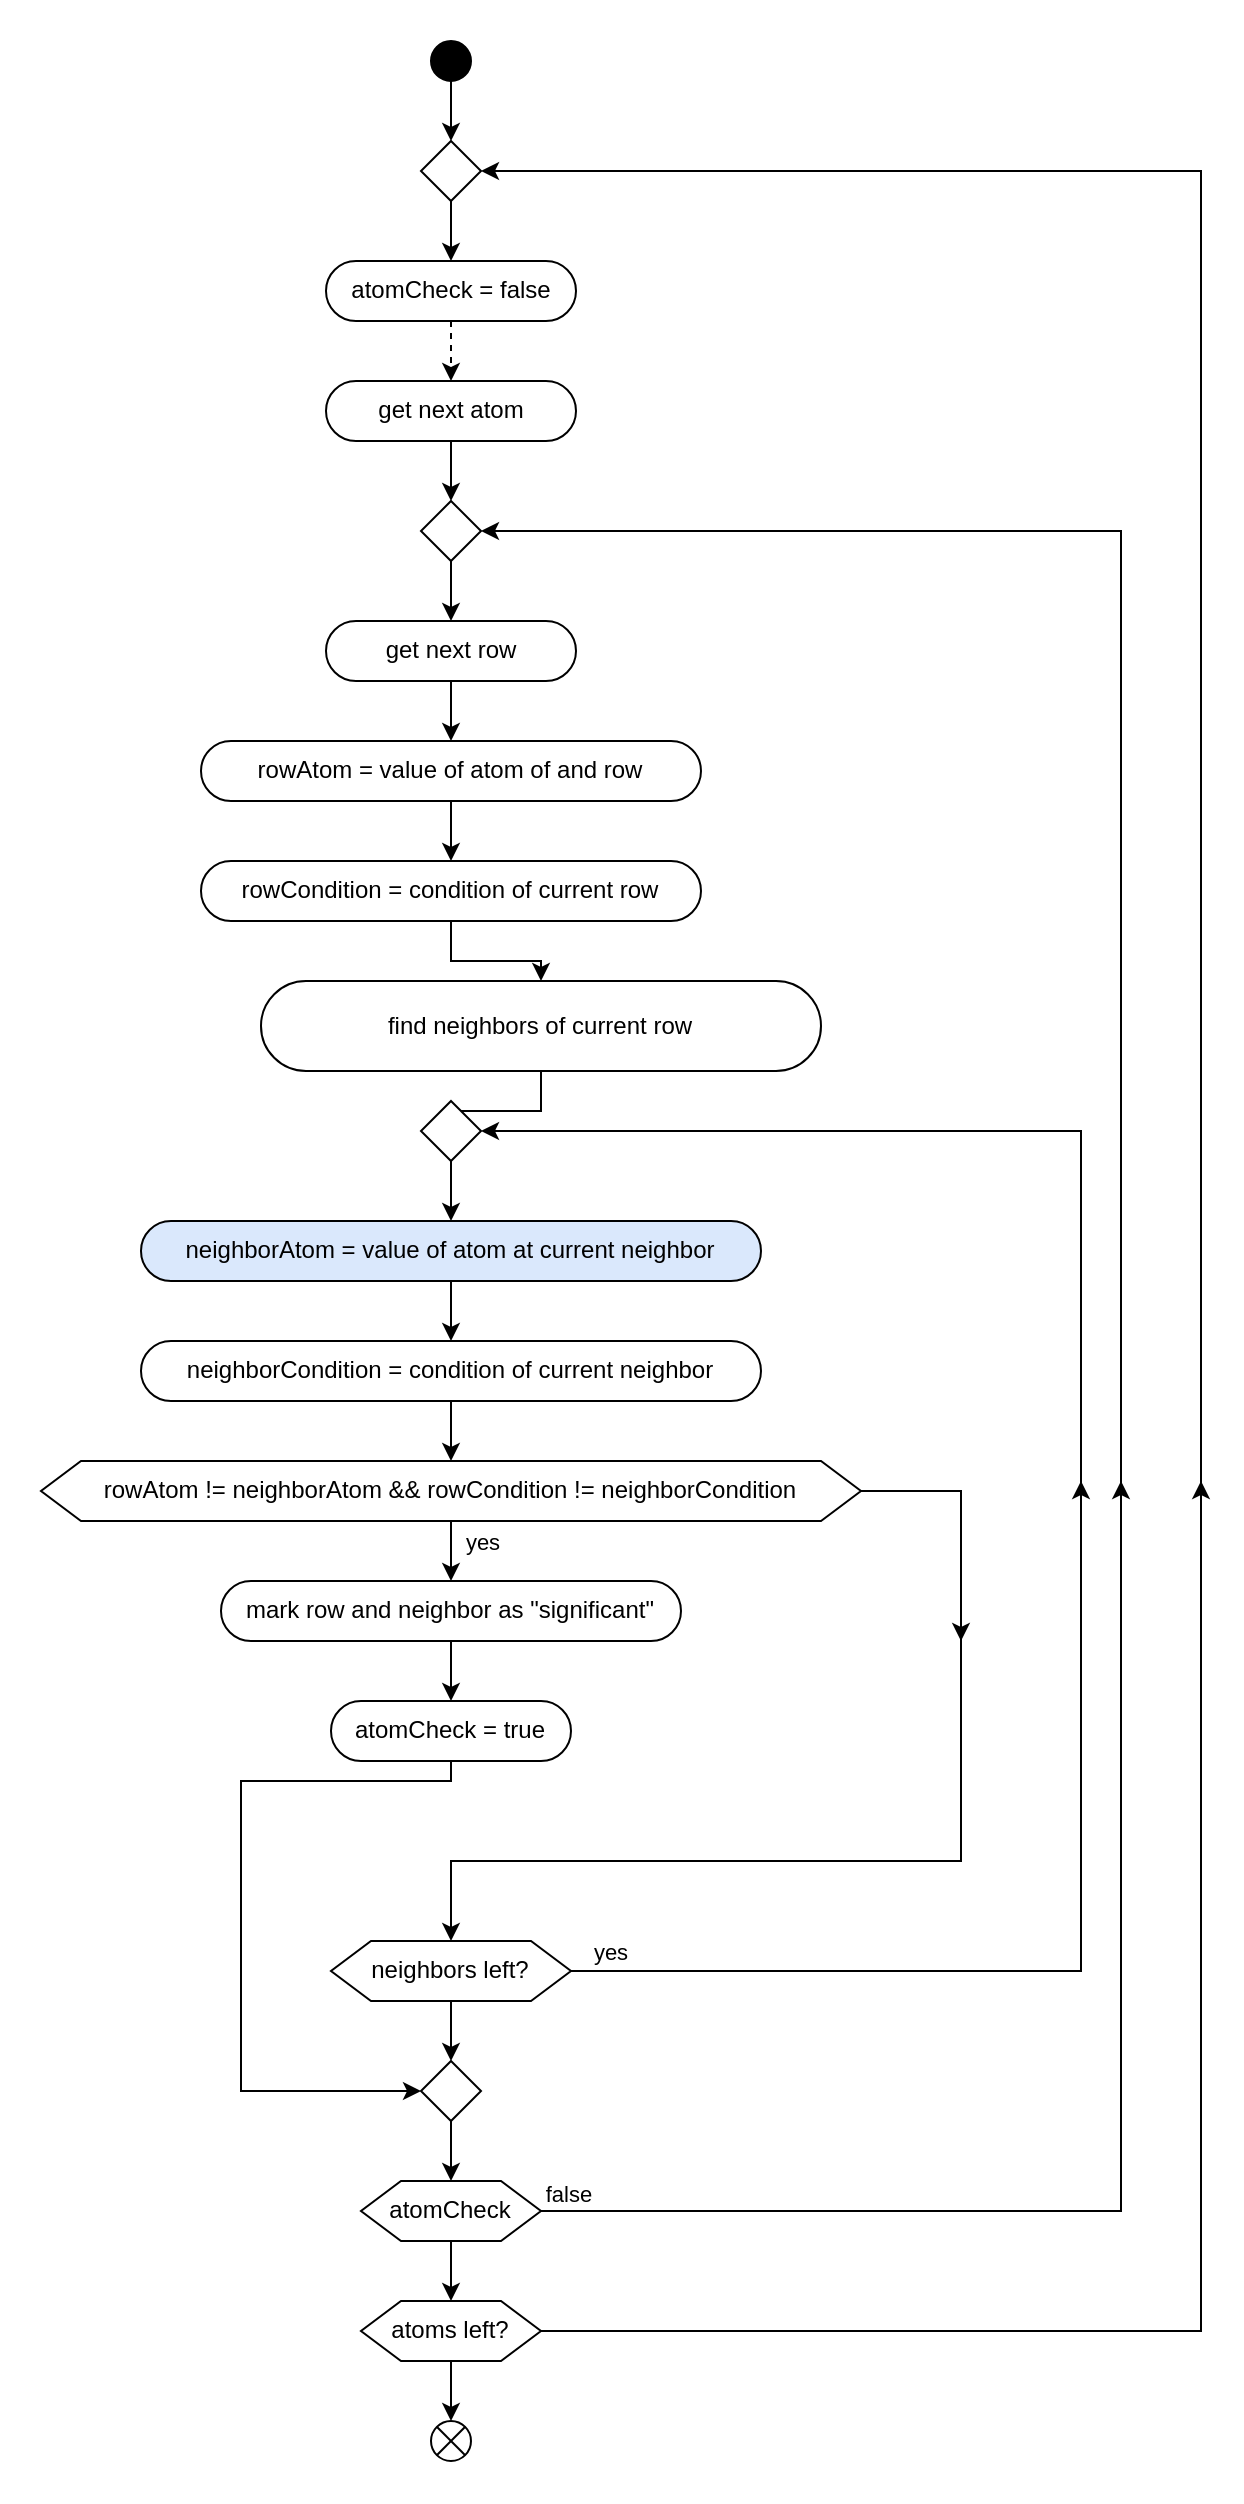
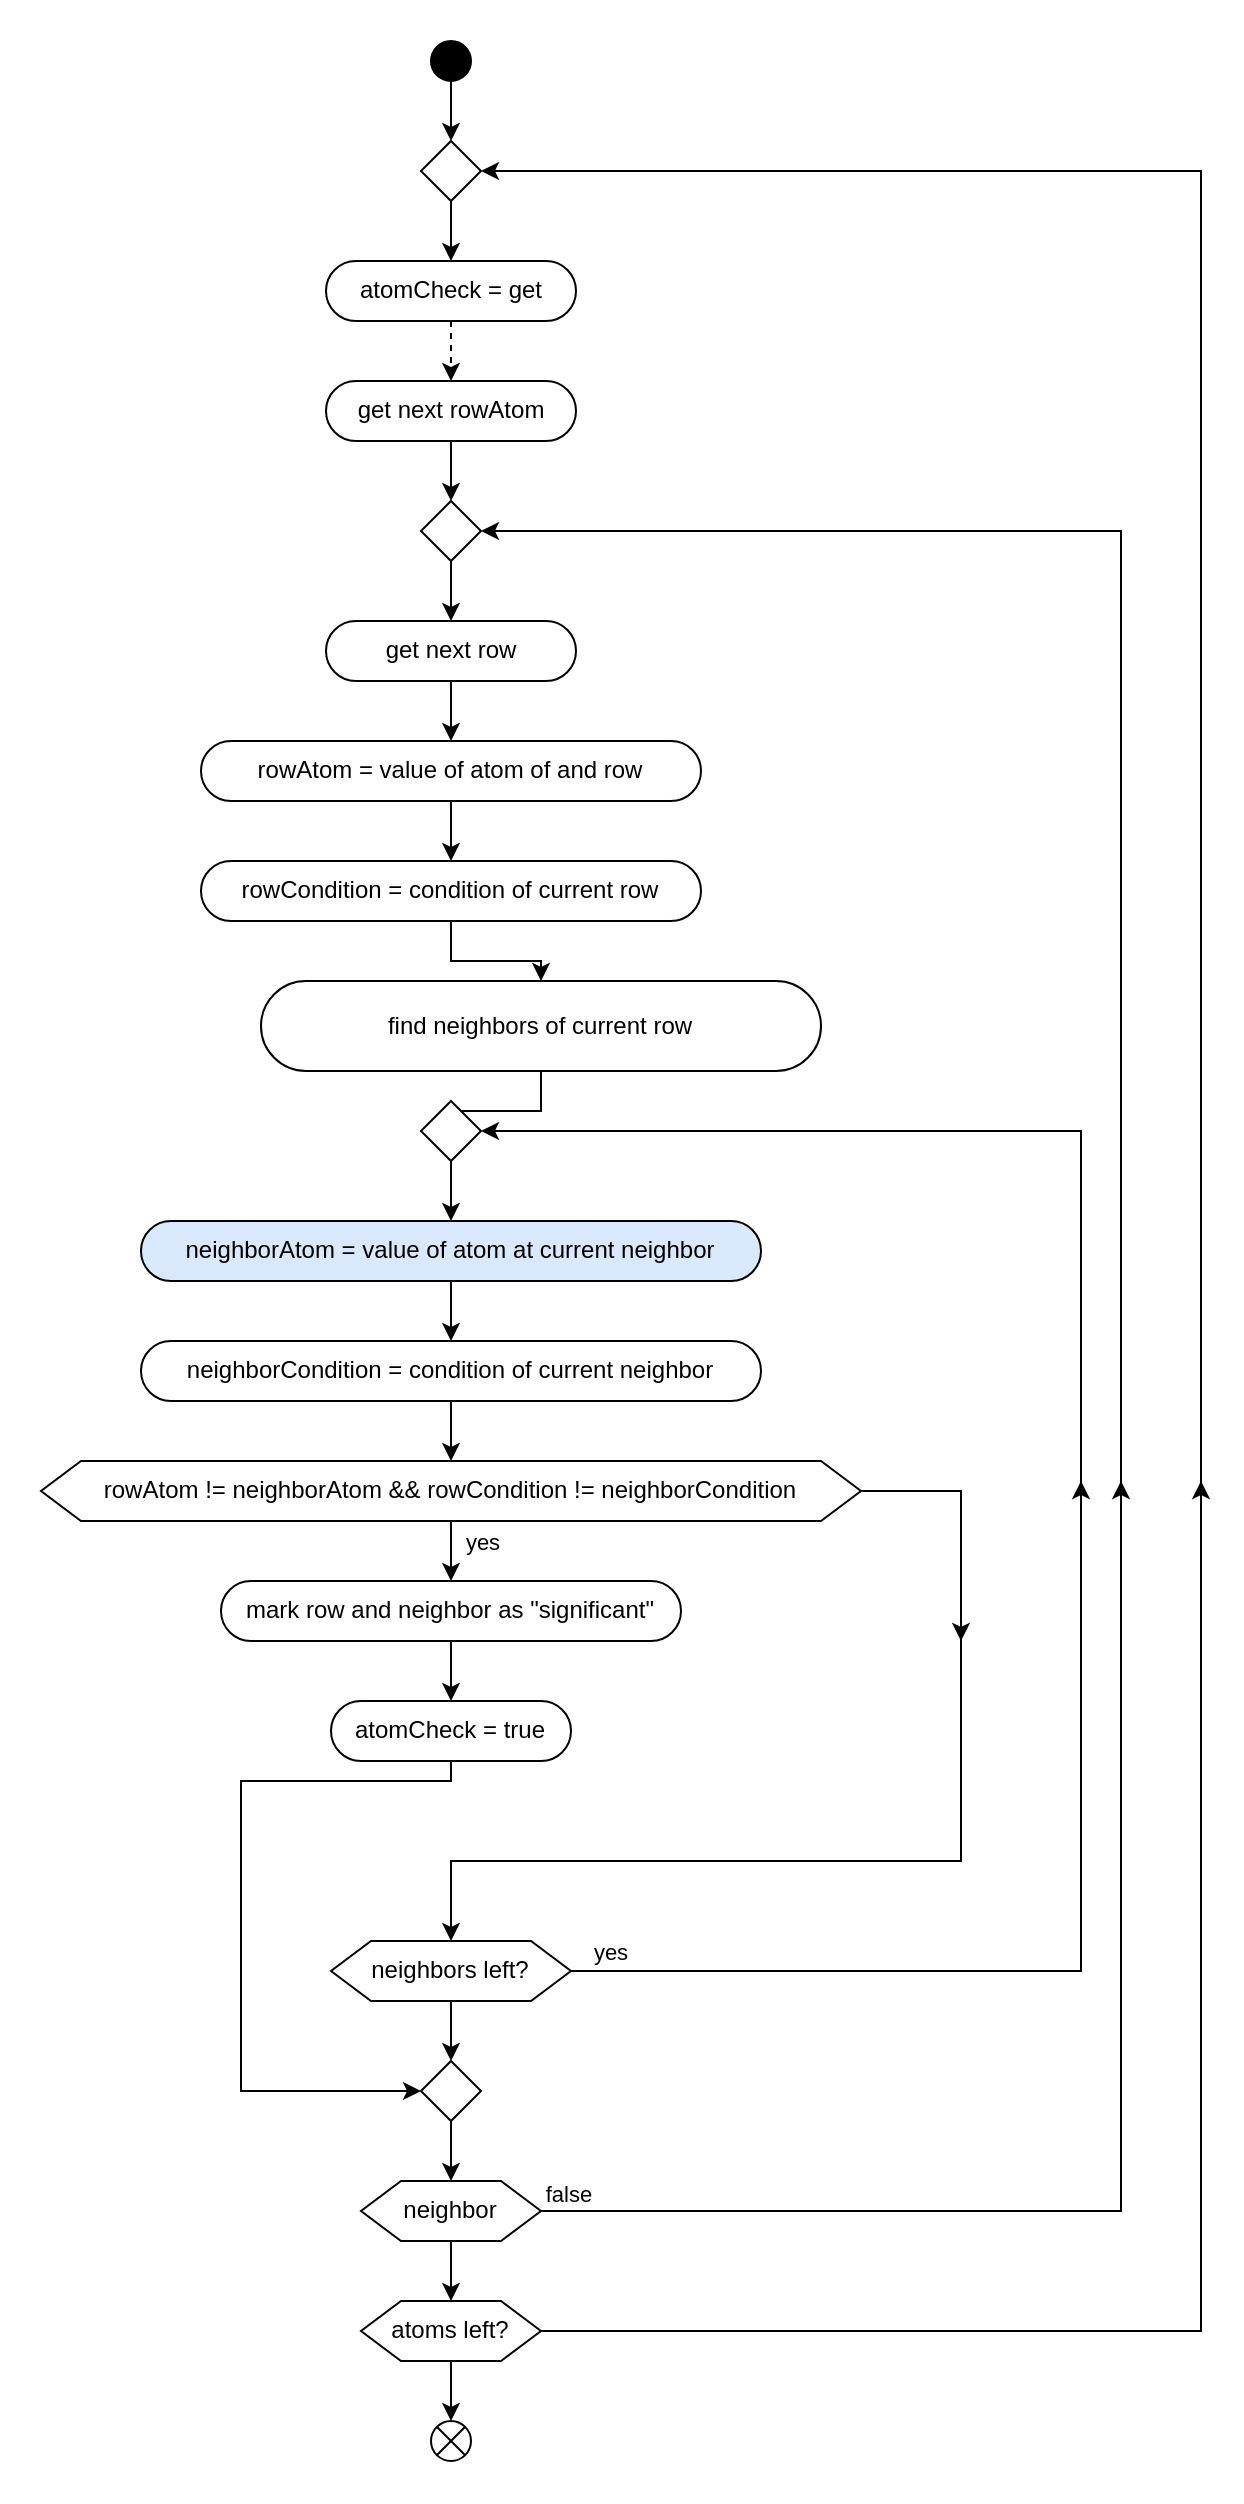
- <mxCell id="5" value="atomCheck = false" style="rounded=1;whiteSpace=wrap;html=1;fillColor=#FFFFFF;arcSize=50;" vertex="1" parent="1"><mxGeometry x="162.5" y="130" width="125" height="30" as="geometry" /></mxCell>
+ <mxCell id="5" value="atomCheck = get" style="rounded=1;whiteSpace=wrap;html=1;fillColor=#FFFFFF;arcSize=50;" vertex="1" parent="1"><mxGeometry x="162.5" y="130" width="125" height="30" as="geometry" /></mxCell>
- <mxCell id="7" value="get next atom" style="rounded=1;whiteSpace=wrap;html=1;fillColor=#FFFFFF;arcSize=50;" vertex="1" parent="1"><mxGeometry x="162.5" y="190" width="125" height="30" as="geometry" /></mxCell>
+ <mxCell id="7" value="get next rowAtom" style="rounded=1;whiteSpace=wrap;html=1;fillColor=#FFFFFF;arcSize=50;" vertex="1" parent="1"><mxGeometry x="162.5" y="190" width="125" height="30" as="geometry" /></mxCell>
- <mxCell id="45" value="atomCheck" style="shape=hexagon;perimeter=hexagonPerimeter2;whiteSpace=wrap;html=1;fixedSize=1;rounded=0;glass=0;sketch=0;fillColor=#FFFFFF;" vertex="1" parent="1"><mxGeometry x="180" y="1090" width="90" height="30" as="geometry" /></mxCell>
+ <mxCell id="45" value="neighbor" style="shape=hexagon;perimeter=hexagonPerimeter2;whiteSpace=wrap;html=1;fixedSize=1;rounded=0;glass=0;sketch=0;fillColor=#FFFFFF;" vertex="1" parent="1"><mxGeometry x="180" y="1090" width="90" height="30" as="geometry" /></mxCell>
